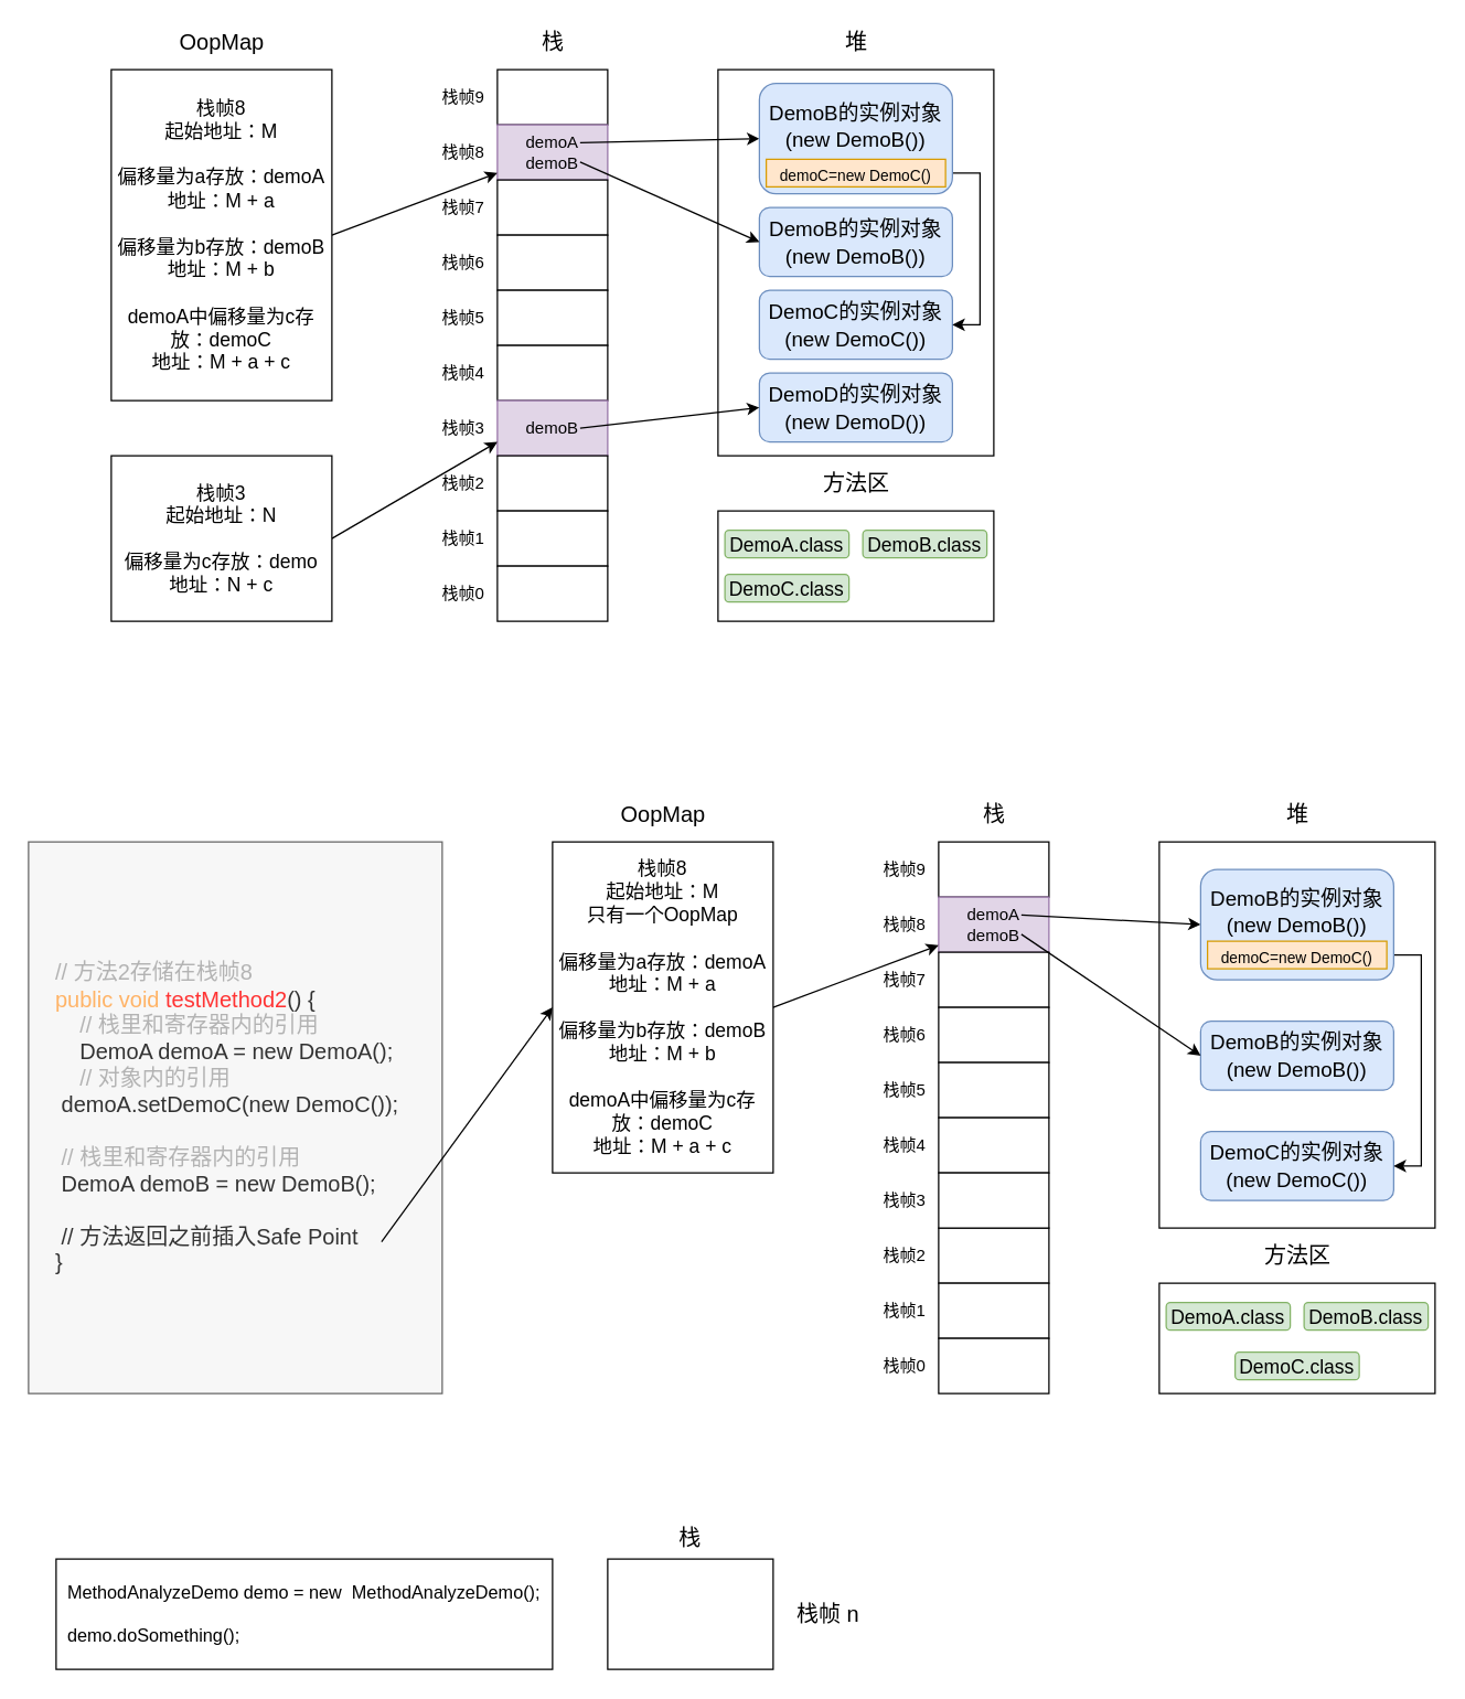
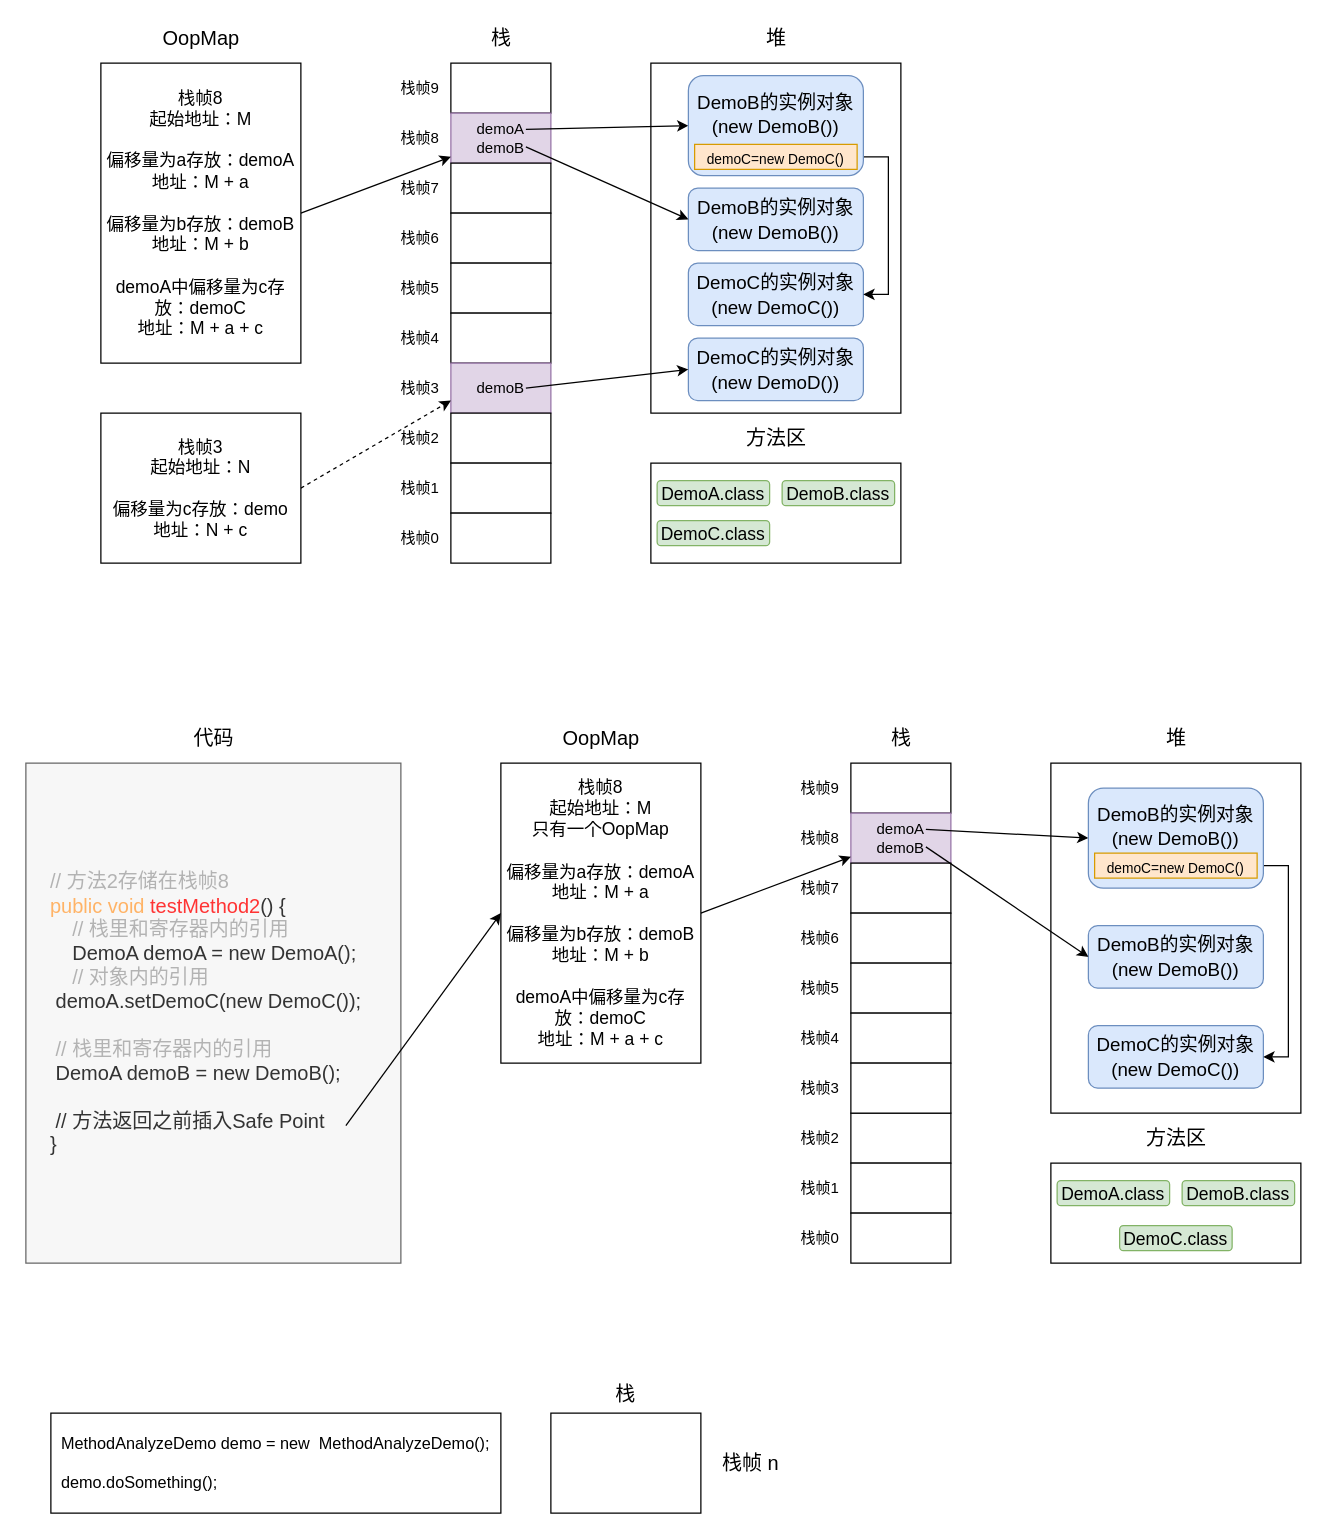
- <mxCell id="14" value="&lt;font style=&quot;font-size: 15px&quot;&gt;DemoD的实例对象&lt;br&gt;(new DemoD())&lt;/font&gt;" style="rounded=1;whiteSpace=wrap;html=1;fontSize=16;fillColor=#dae8fc;strokeColor=#6c8ebf;" vertex="1" parent="1"><mxGeometry x="550" y="270" width="140" height="50" as="geometry" /></mxCell>
+ <mxCell id="14" value="&lt;font style=&quot;font-size: 15px&quot;&gt;DemoC的实例对象&lt;br&gt;(new DemoD())&lt;/font&gt;" style="rounded=1;whiteSpace=wrap;html=1;fontSize=16;fillColor=#dae8fc;strokeColor=#6c8ebf;" vertex="1" parent="1"><mxGeometry x="550" y="270" width="140" height="50" as="geometry" /></mxCell>
- <mxCell id="34" style="edgeStyle=none;rounded=0;orthogonalLoop=1;jettySize=auto;html=1;entryX=0;entryY=0.75;entryDx=0;entryDy=0;fontSize=11;exitX=1;exitY=0.5;exitDx=0;exitDy=0;" edge="1" parent="1" source="35" target="9"><mxGeometry relative="1" as="geometry" /></mxCell>
+ <mxCell id="34" style="edgeStyle=none;rounded=0;orthogonalLoop=1;jettySize=auto;html=1;entryX=0;entryY=0.75;entryDx=0;entryDy=0;fontSize=11;exitX=1;exitY=0.5;exitDx=0;exitDy=0;dashed=1;" edge="1" parent="1" source="35" target="9"><mxGeometry relative="1" as="geometry" /></mxCell>
+ <mxCell id="82" value="&lt;span style=&quot;font-size: 16px&quot;&gt;代码&lt;/span&gt;" style="text;html=1;align=center;verticalAlign=middle;resizable=0;points=[];autosize=1;strokeColor=none;fillColor=none;" vertex="1" parent="1"><mxGeometry x="145" y="580" width="50" height="20" as="geometry" /></mxCell>
